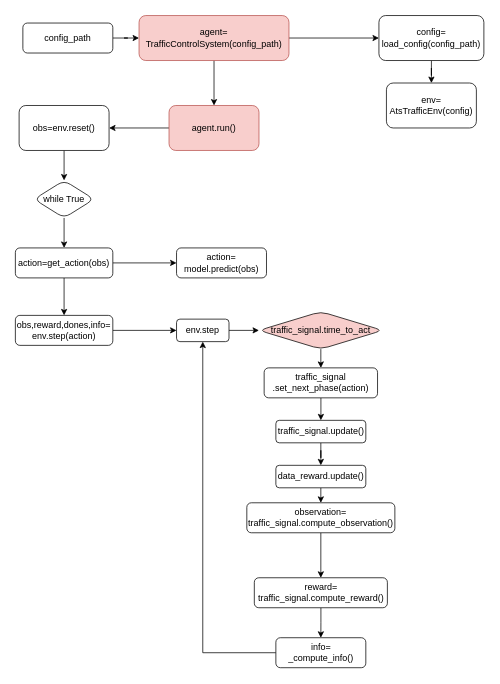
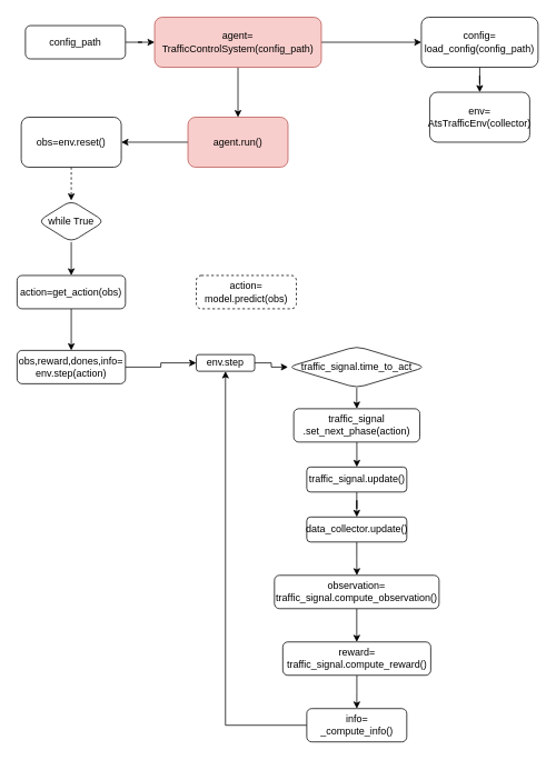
- <mxCell id="11" value="env=&lt;div&gt;AtsTrafficEnv(config)&lt;/div&gt;" style="whiteSpace=wrap;html=1;rounded=1;glass=0;strokeWidth=1;shadow=0;" parent="1" vertex="1"><mxGeometry x="515" y="110" width="120" height="60" as="geometry" /></mxCell>
+ <mxCell id="11" value="env=&lt;div&gt;AtsTrafficEnv(collector)&lt;/div&gt;" style="whiteSpace=wrap;html=1;rounded=1;glass=0;strokeWidth=1;shadow=0;" parent="1" vertex="1"><mxGeometry x="515" y="110" width="120" height="60" as="geometry" /></mxCell>
- <mxCell id="12" value="" style="edgeStyle=orthogonalEdgeStyle;rounded=0;orthogonalLoop=1;jettySize=auto;html=1;" parent="1" source="13" target="15" edge="1"><mxGeometry relative="1" as="geometry" /></mxCell>
+ <mxCell id="12" value="" style="edgeStyle=orthogonalEdgeStyle;rounded=0;orthogonalLoop=1;jettySize=auto;html=1;dashed=1;" parent="1" source="13" target="15" edge="1"><mxGeometry relative="1" as="geometry" /></mxCell>
- <mxCell id="17" value="" style="edgeStyle=orthogonalEdgeStyle;rounded=0;orthogonalLoop=1;jettySize=auto;html=1;" parent="1" source="18" target="21" edge="1"><mxGeometry relative="1" as="geometry" /></mxCell>
- <mxCell id="21" value="action=&lt;div&gt;model.predict(obs)&lt;/div&gt;" style="whiteSpace=wrap;html=1;rounded=1;glass=0;strokeWidth=1;shadow=0;" parent="1" vertex="1"><mxGeometry x="235" y="330" width="120" height="40" as="geometry" /></mxCell>
+ <mxCell id="21" value="action=&lt;div&gt;model.predict(obs)&lt;/div&gt;" style="whiteSpace=wrap;html=1;rounded=1;glass=0;strokeWidth=1;shadow=0;dashed=1;" parent="1" vertex="1"><mxGeometry x="235" y="330" width="120" height="40" as="geometry" /></mxCell>
- <mxCell id="23" value="env.step" style="whiteSpace=wrap;html=1;rounded=1;glass=0;strokeWidth=1;shadow=0;" parent="1" vertex="1"><mxGeometry x="235" y="425" width="70" height="30" as="geometry" /></mxCell>
+ <mxCell id="23" value="env.step" style="whiteSpace=wrap;html=1;rounded=1;glass=0;strokeWidth=1;shadow=0;" parent="1" vertex="1"><mxGeometry x="235" y="425" width="70" height="20" as="geometry" /></mxCell>
- <mxCell id="25" value="traffic_signal.time_to_act" style="rhombus;whiteSpace=wrap;html=1;rounded=1;glass=0;strokeWidth=1;shadow=0;fillColor=#f8cecc;" parent="1" vertex="1"><mxGeometry x="345" y="415" width="165" height="50" as="geometry" /></mxCell>
+ <mxCell id="25" value="traffic_signal.time_to_act" style="rhombus;whiteSpace=wrap;html=1;rounded=1;glass=0;strokeWidth=1;shadow=0;" parent="1" vertex="1"><mxGeometry x="345" y="415" width="165" height="50" as="geometry" /></mxCell>
- <mxCell id="31" value="data_reward.update()" style="whiteSpace=wrap;html=1;rounded=1;glass=0;strokeWidth=1;shadow=0;" parent="1" vertex="1"><mxGeometry x="367.51" y="620" width="120" height="30" as="geometry" /></mxCell>
+ <mxCell id="31" value="data_collector.update()" style="whiteSpace=wrap;html=1;rounded=1;glass=0;strokeWidth=1;shadow=0;" parent="1" vertex="1"><mxGeometry x="367.51" y="620" width="120" height="30" as="geometry" /></mxCell>
- <mxCell id="33" value="observation=&lt;div&gt;traffic_signal.compute_observation()&lt;/div&gt;" style="whiteSpace=wrap;html=1;rounded=1;glass=0;strokeWidth=1;shadow=0;" parent="1" vertex="1"><mxGeometry x="328.76" y="670" width="197.49" height="40" as="geometry" /></mxCell>
+ <mxCell id="33" value="observation=&lt;div&gt;traffic_signal.compute_observation()&lt;/div&gt;" style="whiteSpace=wrap;html=1;rounded=1;glass=0;strokeWidth=1;shadow=0;" parent="1" vertex="1"><mxGeometry x="328.76" y="690" width="197.49" height="40" as="geometry" /></mxCell>
